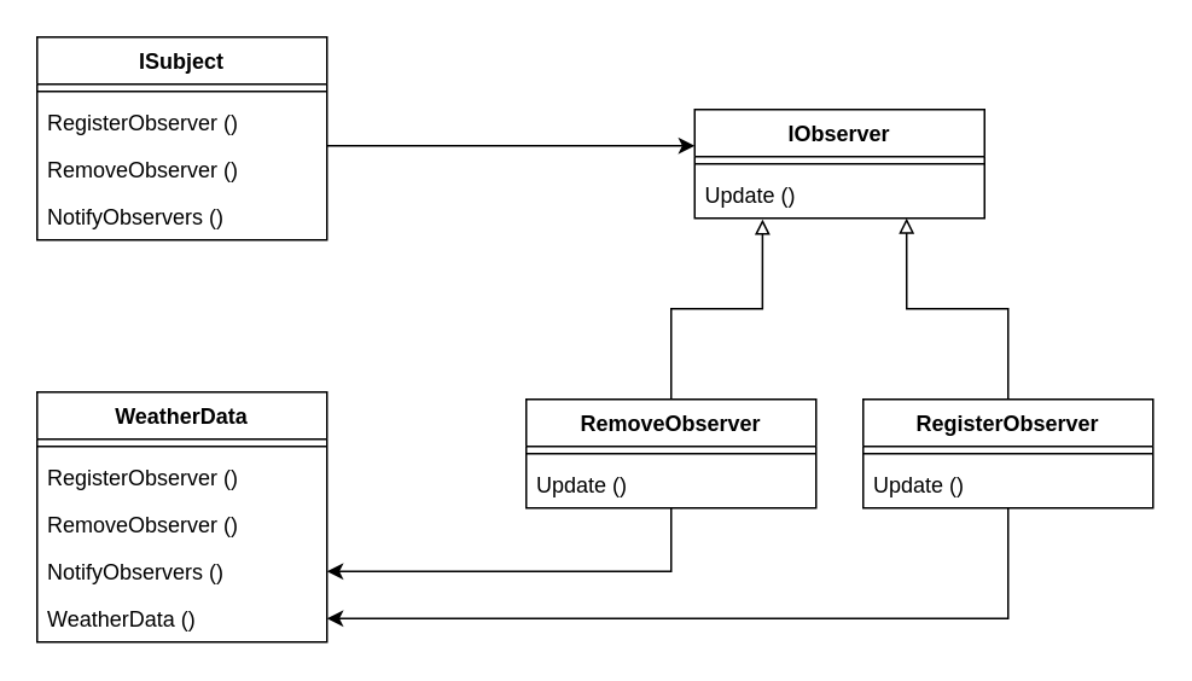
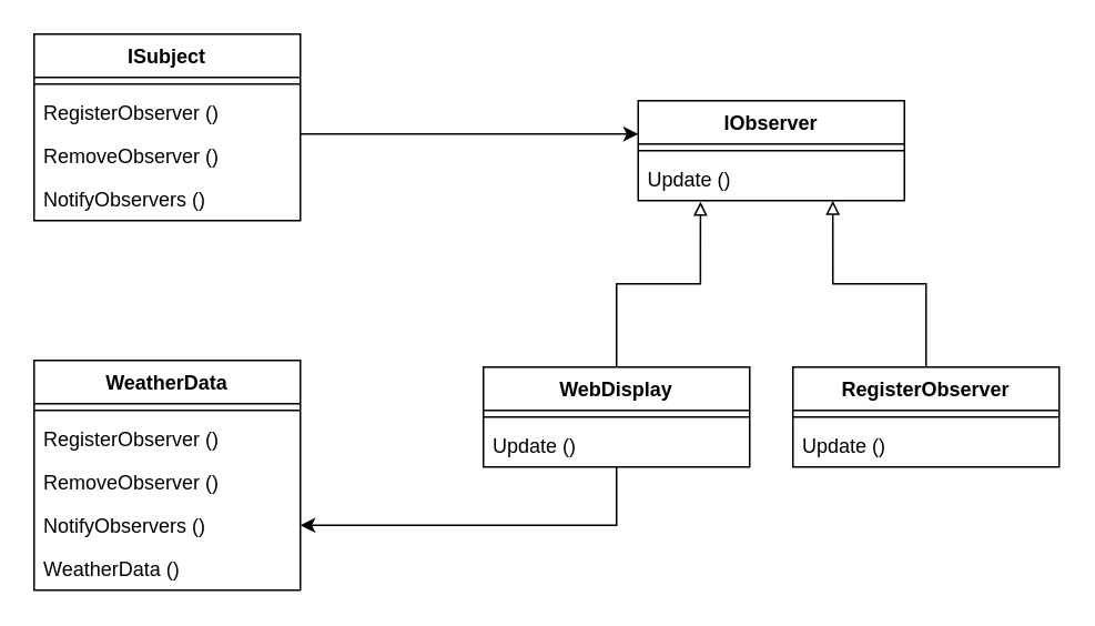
- <mxCell id="6" value="RemoveObserver" style="swimlane;fontStyle=1;align=center;verticalAlign=top;childLayout=stackLayout;horizontal=1;startSize=26;horizontalStack=0;resizeParent=1;resizeParentMax=0;resizeLast=0;collapsible=1;marginBottom=0;whiteSpace=wrap;html=1;" vertex="1" parent="1"><mxGeometry x="290" y="220" width="160" height="60" as="geometry" /></mxCell>
+ <mxCell id="6" value="WebDisplay" style="swimlane;fontStyle=1;align=center;verticalAlign=top;childLayout=stackLayout;horizontal=1;startSize=26;horizontalStack=0;resizeParent=1;resizeParentMax=0;resizeLast=0;collapsible=1;marginBottom=0;whiteSpace=wrap;html=1;" vertex="1" parent="1"><mxGeometry x="290" y="220" width="160" height="60" as="geometry" /></mxCell>
- <mxCell id="9" style="edgeStyle=orthogonalEdgeStyle;rounded=0;orthogonalLoop=1;jettySize=auto;html=1;" edge="1" parent="1" source="10" target="23"><mxGeometry relative="1" as="geometry" /></mxCell>
